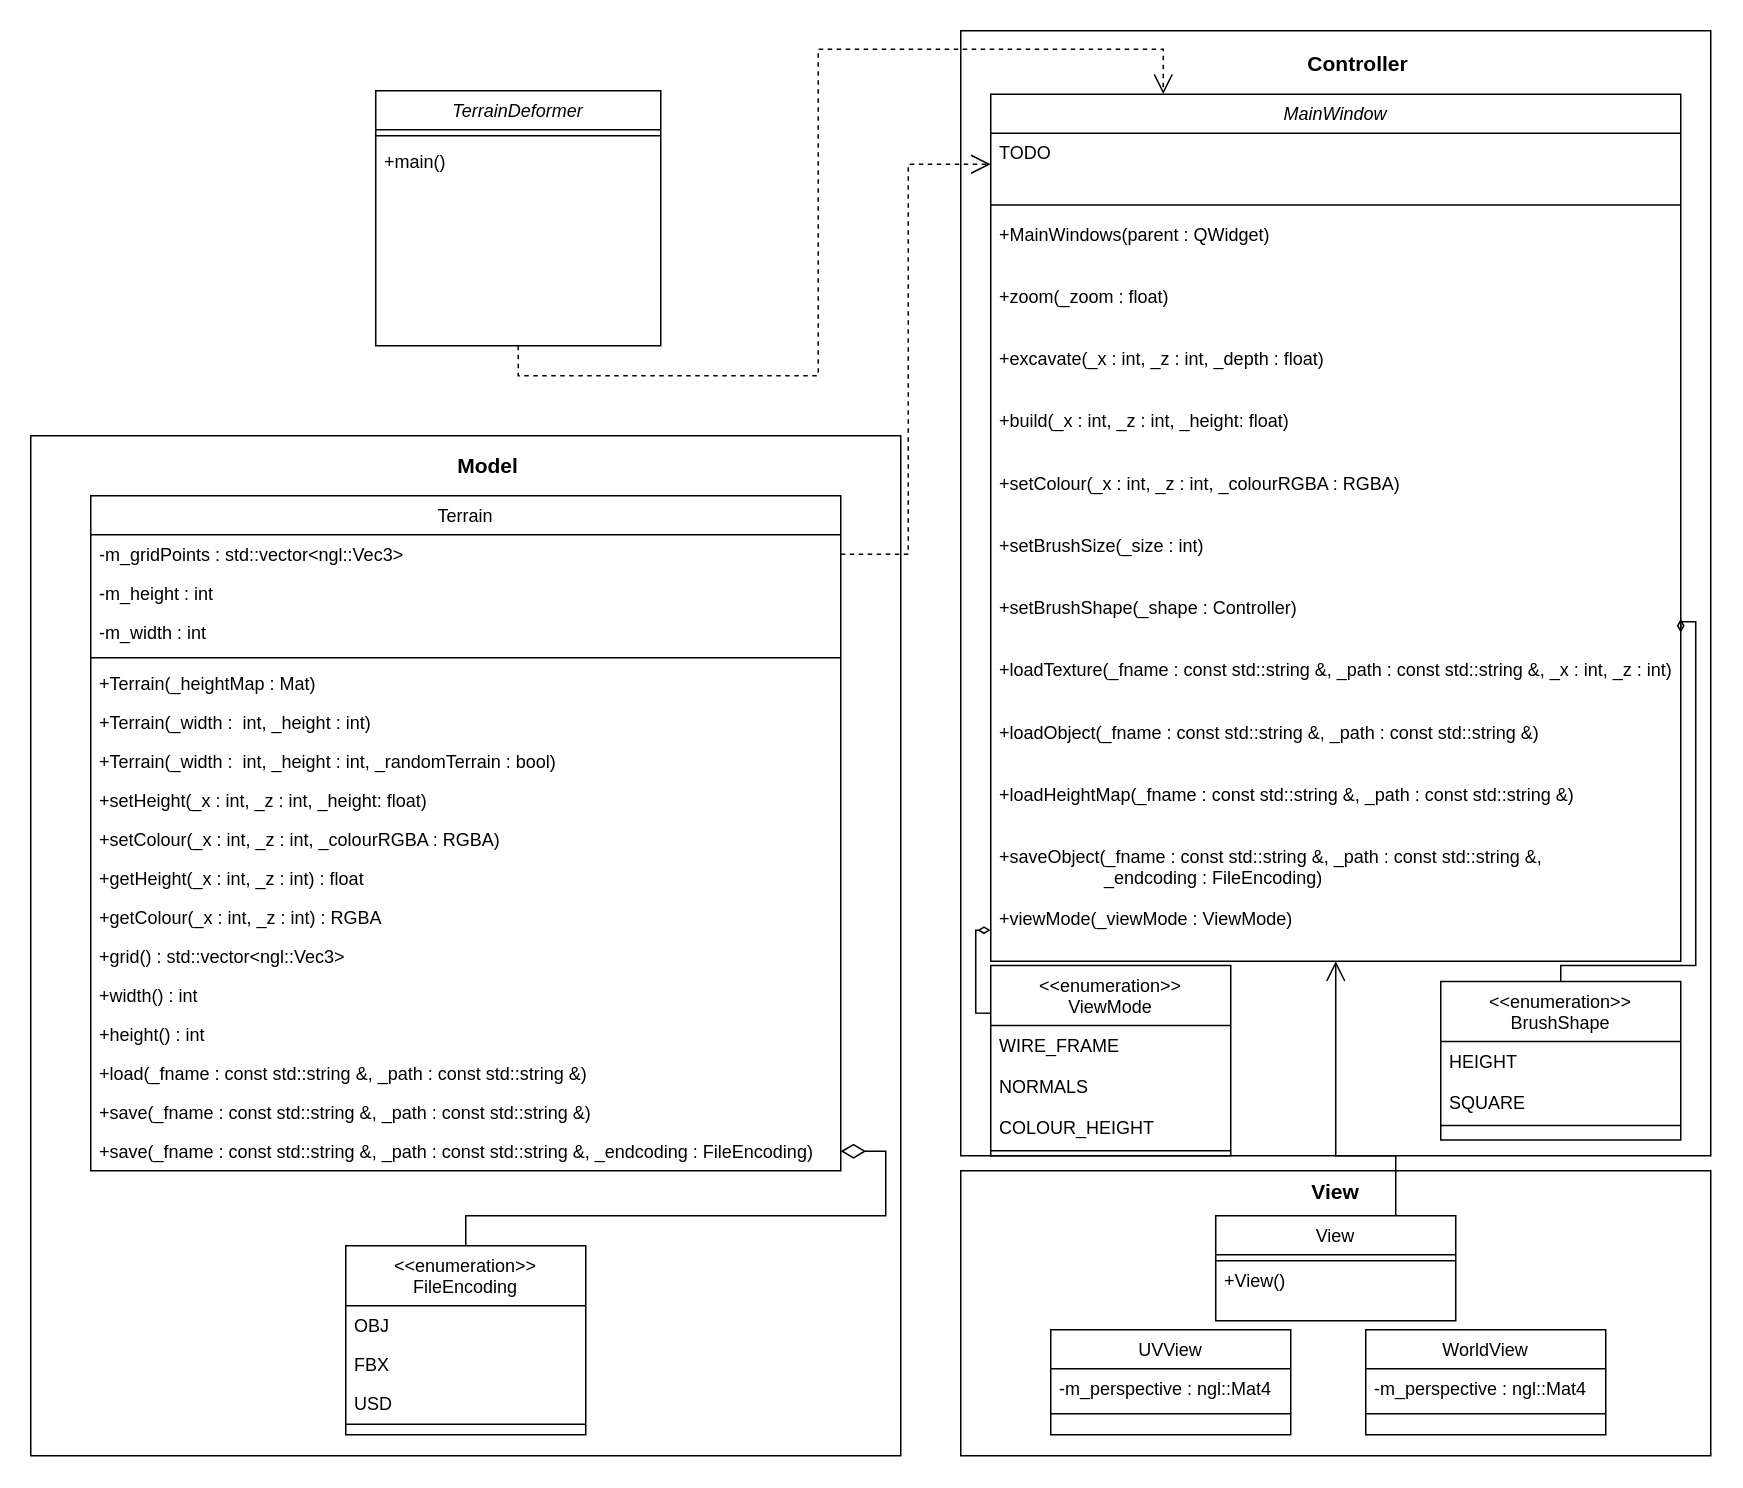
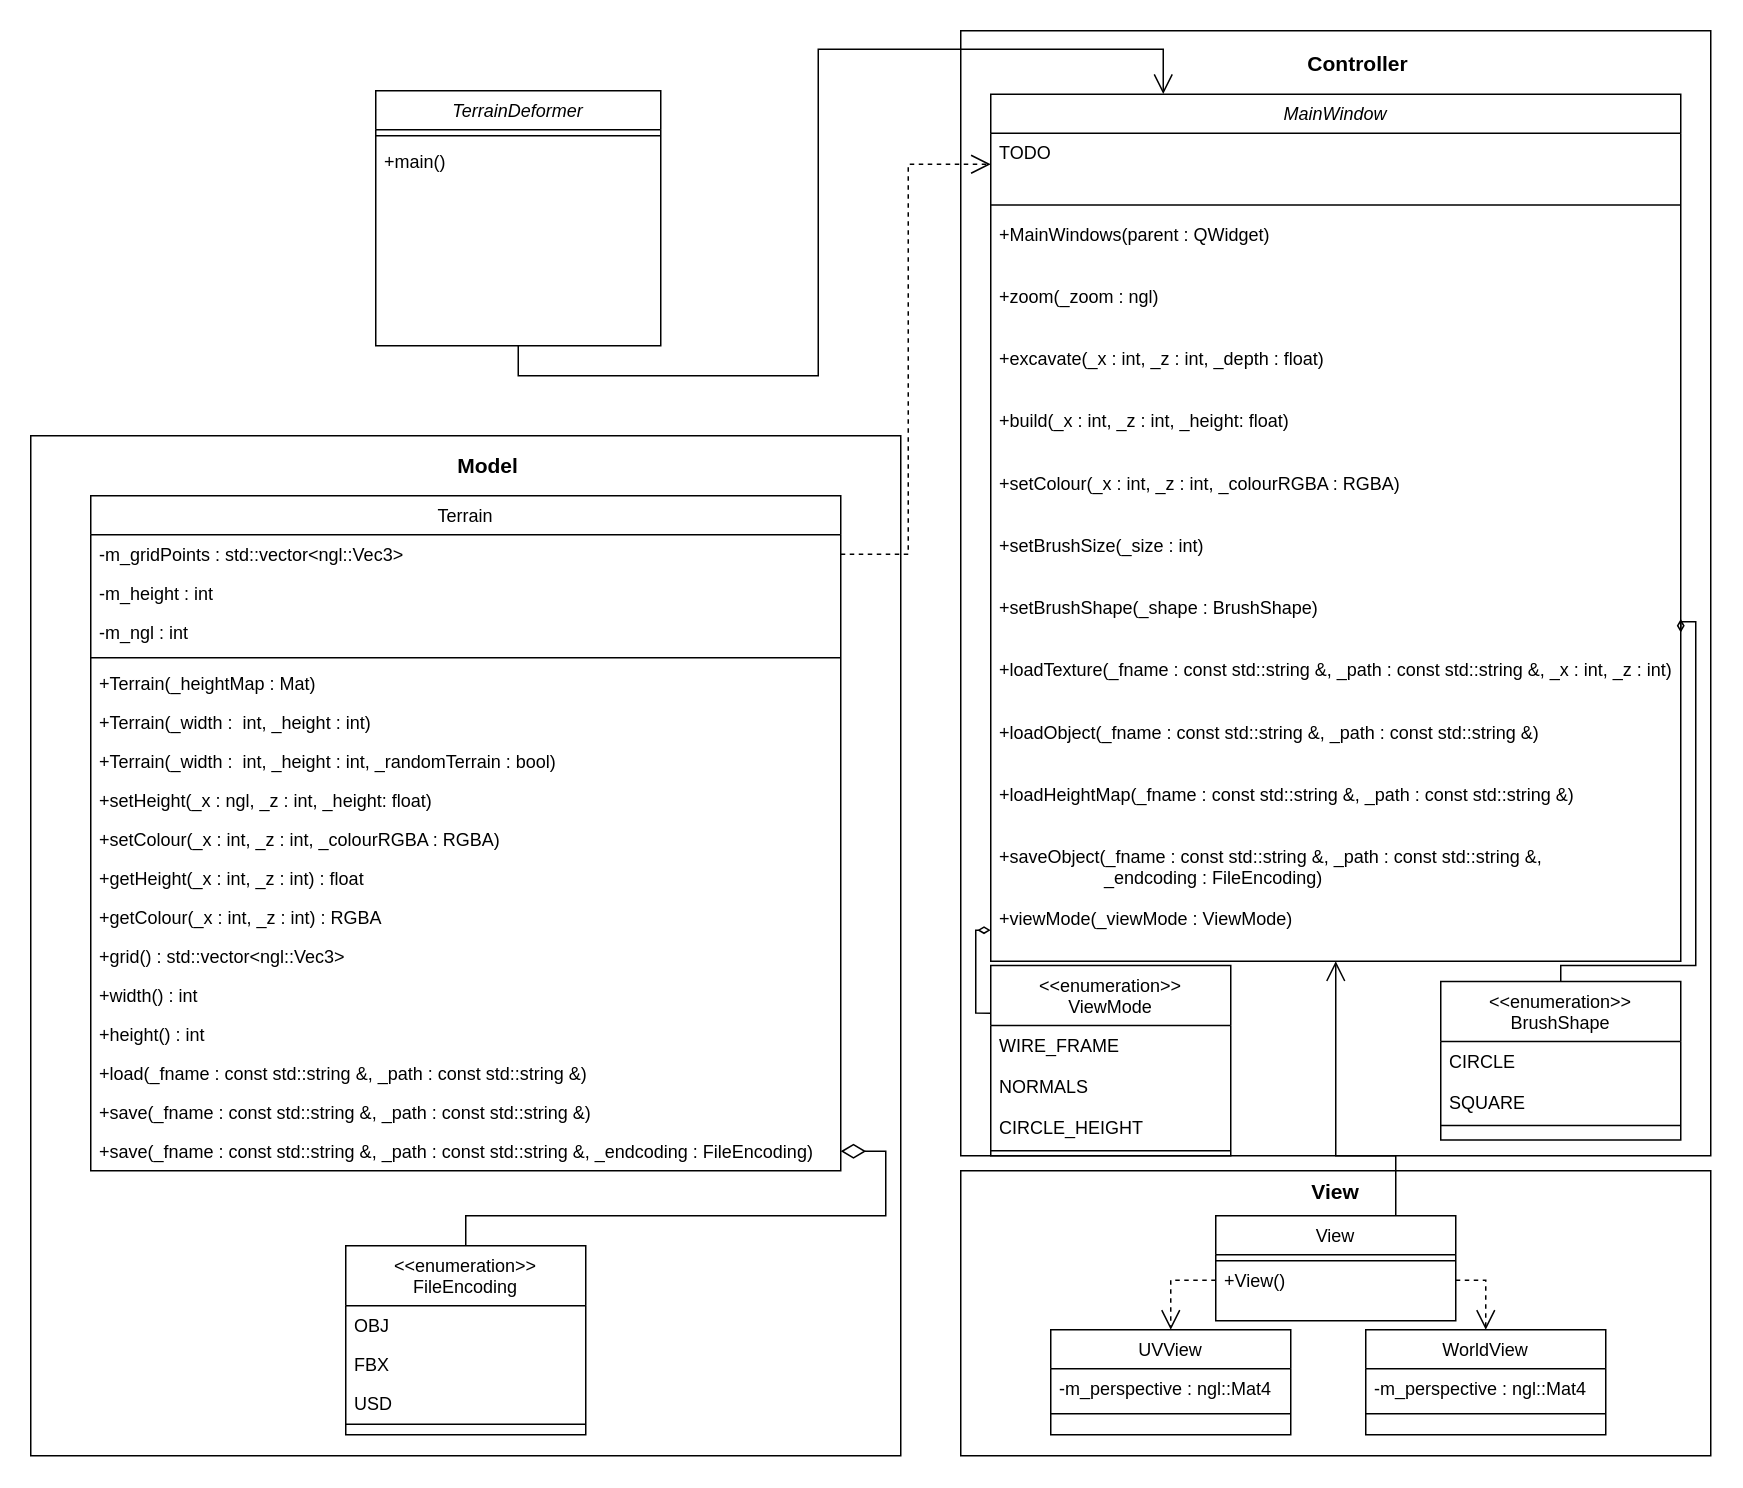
- <mxCell id="65" style="edgeStyle=orthogonalEdgeStyle;rounded=0;jumpSize=13;orthogonalLoop=1;jettySize=auto;html=1;exitX=0.5;exitY=1;exitDx=0;exitDy=0;entryX=0.25;entryY=0;entryDx=0;entryDy=0;startArrow=none;startFill=0;startSize=14;endArrow=open;endFill=0;endSize=11;strokeWidth=1;fontSize=14;dashed=1;" parent="1" source="66" target="8" edge="1"><mxGeometry relative="1" as="geometry" /></mxCell>
+ <mxCell id="65" style="edgeStyle=orthogonalEdgeStyle;rounded=0;jumpSize=13;orthogonalLoop=1;jettySize=auto;html=1;exitX=0.5;exitY=1;exitDx=0;exitDy=0;entryX=0.25;entryY=0;entryDx=0;entryDy=0;startArrow=none;startFill=0;startSize=14;endArrow=open;endFill=0;endSize=11;strokeWidth=1;fontSize=14;" parent="1" source="66" target="8" edge="1"><mxGeometry relative="1" as="geometry" /></mxCell>
- <mxCell id="12" value="+zoom(_zoom : float)" style="text;align=left;verticalAlign=top;spacingLeft=4;spacingRight=4;overflow=hidden;rotatable=0;points=[[0,0.5],[1,0.5]];portConstraint=eastwest;" vertex="1" parent="8"><mxGeometry y="121.745" width="460" height="41.489" as="geometry" /></mxCell>
+ <mxCell id="12" value="+zoom(_zoom : ngl)" style="text;align=left;verticalAlign=top;spacingLeft=4;spacingRight=4;overflow=hidden;rotatable=0;points=[[0,0.5],[1,0.5]];portConstraint=eastwest;" vertex="1" parent="8"><mxGeometry y="121.745" width="460" height="41.489" as="geometry" /></mxCell>
- <mxCell id="17" value="+setBrushShape(_shape : Controller)" style="text;align=left;verticalAlign=top;spacingLeft=4;spacingRight=4;overflow=hidden;rotatable=0;points=[[0,0.5],[1,0.5]];portConstraint=eastwest;" vertex="1" parent="8"><mxGeometry y="329.191" width="460" height="41.489" as="geometry" /></mxCell>
+ <mxCell id="17" value="+setBrushShape(_shape : BrushShape)" style="text;align=left;verticalAlign=top;spacingLeft=4;spacingRight=4;overflow=hidden;rotatable=0;points=[[0,0.5],[1,0.5]];portConstraint=eastwest;" vertex="1" parent="8"><mxGeometry y="329.191" width="460" height="41.489" as="geometry" /></mxCell>
- <mxCell id="37" value="-m_width : int" style="text;align=left;verticalAlign=top;spacingLeft=4;spacingRight=4;overflow=hidden;rotatable=0;points=[[0,0.5],[1,0.5]];portConstraint=eastwest;" parent="34" vertex="1"><mxGeometry y="78" width="500" height="26" as="geometry" /></mxCell>
+ <mxCell id="37" value="-m_ngl : int" style="text;align=left;verticalAlign=top;spacingLeft=4;spacingRight=4;overflow=hidden;rotatable=0;points=[[0,0.5],[1,0.5]];portConstraint=eastwest;" parent="34" vertex="1"><mxGeometry y="78" width="500" height="26" as="geometry" /></mxCell>
- <mxCell id="42" value="+setHeight(_x : int, _z : int, _height: float)" style="text;align=left;verticalAlign=top;spacingLeft=4;spacingRight=4;overflow=hidden;rotatable=0;points=[[0,0.5],[1,0.5]];portConstraint=eastwest;" parent="34" vertex="1"><mxGeometry y="190" width="500" height="26" as="geometry" /></mxCell>
+ <mxCell id="42" value="+setHeight(_x : ngl, _z : int, _height: float)" style="text;align=left;verticalAlign=top;spacingLeft=4;spacingRight=4;overflow=hidden;rotatable=0;points=[[0,0.5],[1,0.5]];portConstraint=eastwest;" parent="34" vertex="1"><mxGeometry y="190" width="500" height="26" as="geometry" /></mxCell>
- <mxCell id="24" value="HEIGHT" style="text;align=left;verticalAlign=top;spacingLeft=4;spacingRight=4;overflow=hidden;rotatable=0;points=[[0,0.5],[1,0.5]];portConstraint=eastwest;" vertex="1" parent="23"><mxGeometry y="40" width="160" height="27.465" as="geometry" /></mxCell>
+ <mxCell id="24" value="CIRCLE" style="text;align=left;verticalAlign=top;spacingLeft=4;spacingRight=4;overflow=hidden;rotatable=0;points=[[0,0.5],[1,0.5]];portConstraint=eastwest;" vertex="1" parent="23"><mxGeometry y="40" width="160" height="27.465" as="geometry" /></mxCell>
- <mxCell id="31" value="COLOUR_HEIGHT" style="text;align=left;verticalAlign=top;spacingLeft=4;spacingRight=4;overflow=hidden;rotatable=0;points=[[0,0.5],[1,0.5]];portConstraint=eastwest;" vertex="1" parent="28"><mxGeometry y="94.93" width="160" height="27.465" as="geometry" /></mxCell>
+ <mxCell id="31" value="CIRCLE_HEIGHT" style="text;align=left;verticalAlign=top;spacingLeft=4;spacingRight=4;overflow=hidden;rotatable=0;points=[[0,0.5],[1,0.5]];portConstraint=eastwest;" vertex="1" parent="28"><mxGeometry y="94.93" width="160" height="27.465" as="geometry" /></mxCell>
+ <mxCell id="75" style="edgeStyle=orthogonalEdgeStyle;rounded=0;jumpSize=13;orthogonalLoop=1;jettySize=auto;html=1;exitX=0;exitY=0.5;exitDx=0;exitDy=0;entryX=0.5;entryY=0;entryDx=0;entryDy=0;startArrow=none;startFill=0;startSize=14;endArrow=open;endFill=0;endSize=11;strokeWidth=1;fontSize=14;dashed=1;" parent="1" source="63" target="69" edge="1"><mxGeometry relative="1" as="geometry" /></mxCell>
+ <mxCell id="76" style="edgeStyle=orthogonalEdgeStyle;rounded=0;jumpSize=13;orthogonalLoop=1;jettySize=auto;html=1;exitX=1;exitY=0.5;exitDx=0;exitDy=0;entryX=0.5;entryY=0;entryDx=0;entryDy=0;startArrow=none;startFill=0;startSize=14;endArrow=open;endFill=0;endSize=11;strokeWidth=1;fontSize=14;dashed=1;" parent="1" source="63" target="72" edge="1"><mxGeometry relative="1" as="geometry" /></mxCell>
